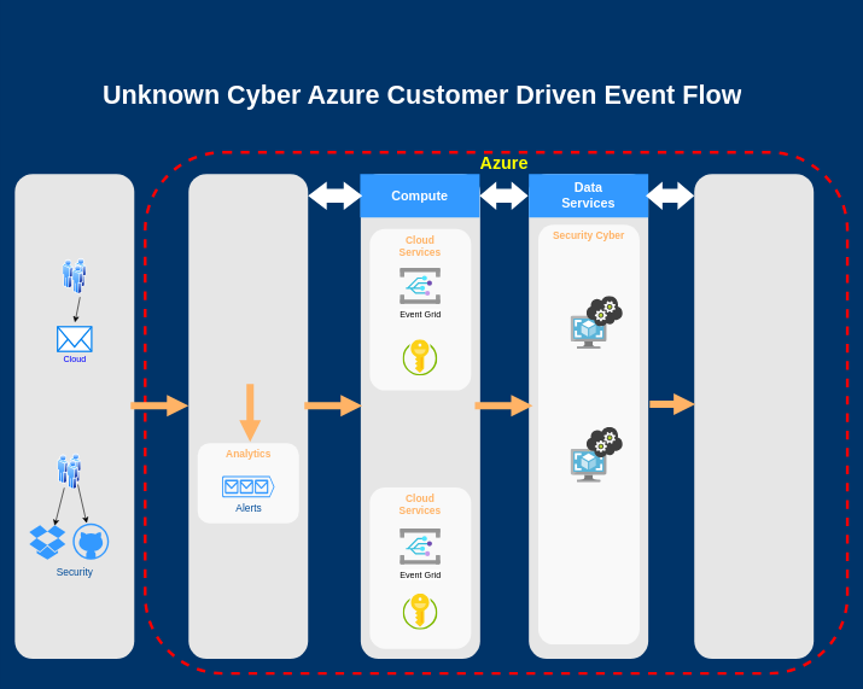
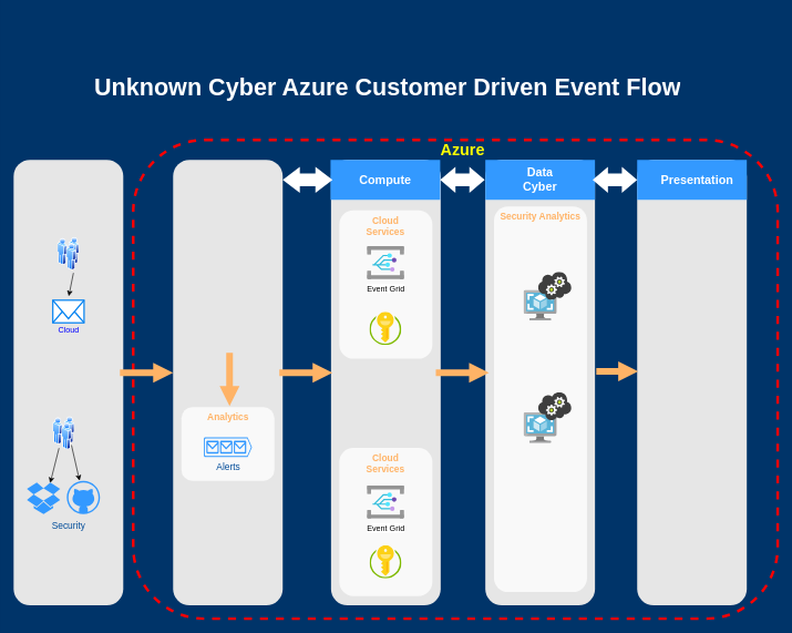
- <mxCell id="9" value="Data&lt;div&gt;Services&lt;/div&gt;" style="whiteSpace=wrap;html=1;dashed=1;strokeColor=none;strokeWidth=2;fillColor=#3399FF;fontFamily=Helvetica;fontSize=18;fontColor=#FFFFFF;fontStyle=1" parent="1" vertex="1"><mxGeometry x="730" y="240" width="165" height="60" as="geometry" /></mxCell>
+ <mxCell id="9" value="Data&lt;div&gt;Cyber&lt;/div&gt;" style="whiteSpace=wrap;html=1;dashed=1;strokeColor=none;strokeWidth=2;fillColor=#3399FF;fontFamily=Helvetica;fontSize=18;fontColor=#FFFFFF;fontStyle=1" parent="1" vertex="1"><mxGeometry x="730" y="240" width="165" height="60" as="geometry" /></mxCell>
+ <mxCell id="10" value="&amp;nbsp; &amp;nbsp;Presentation" style="whiteSpace=wrap;html=1;dashed=1;strokeColor=none;strokeWidth=2;fillColor=#3399FF;fontFamily=Helvetica;fontSize=18;fontColor=#FFFFFF;fontStyle=1" parent="1" vertex="1"><mxGeometry x="958.5" y="240" width="165" height="60" as="geometry" /></mxCell>
- <mxCell id="16" value="Security Cyber" style="rounded=1;whiteSpace=wrap;html=1;dashed=1;strokeColor=none;strokeWidth=2;fillColor=#FFFFFF;fontFamily=Helvetica;fontSize=14;fontColor=#FFB366;opacity=75;verticalAlign=top;fontStyle=1" parent="1" vertex="1"><mxGeometry x="743" y="310" width="140" height="580" as="geometry" /></mxCell>
+ <mxCell id="16" value="Security Analytics" style="rounded=1;whiteSpace=wrap;html=1;dashed=1;strokeColor=none;strokeWidth=2;fillColor=#FFFFFF;fontFamily=Helvetica;fontSize=14;fontColor=#FFB366;opacity=75;verticalAlign=top;fontStyle=1" parent="1" vertex="1"><mxGeometry x="743" y="310" width="140" height="580" as="geometry" /></mxCell>
